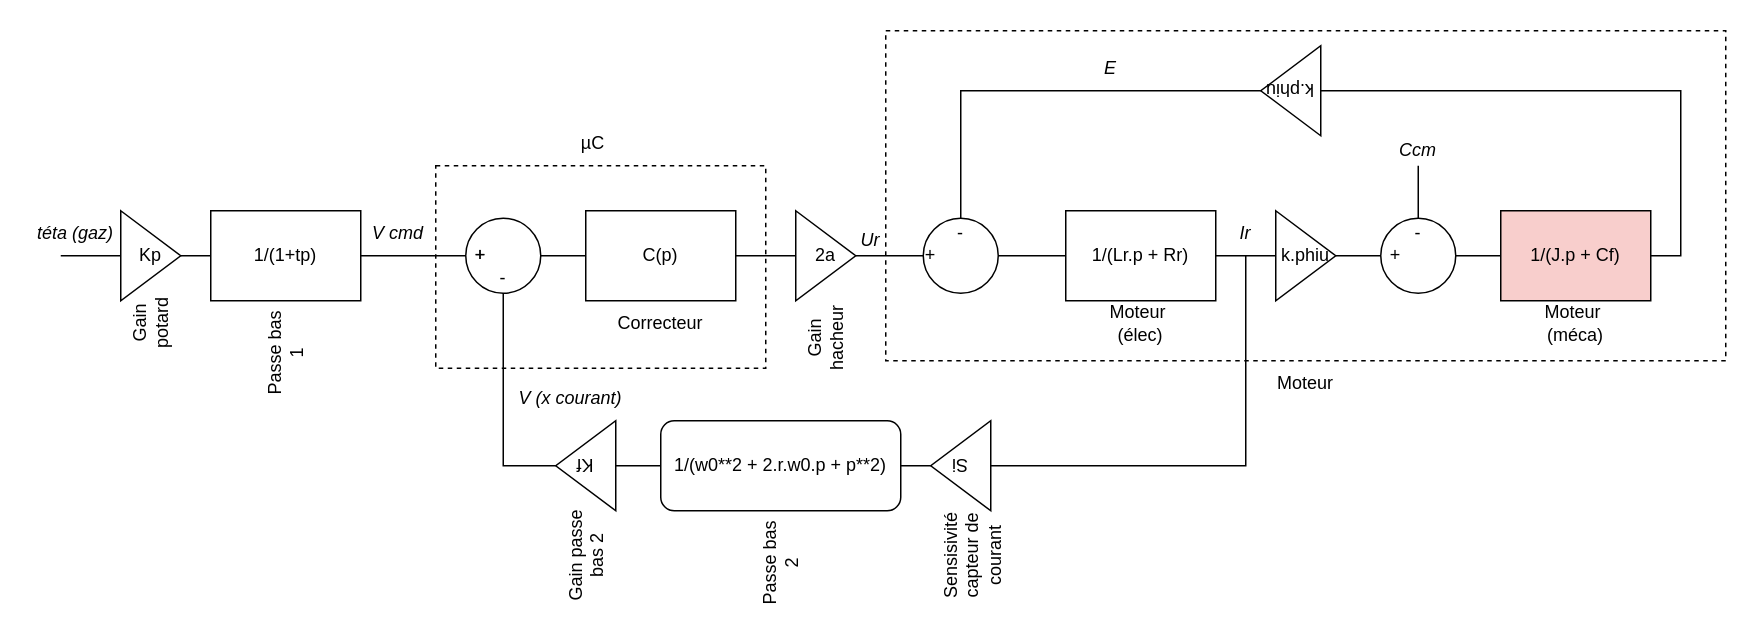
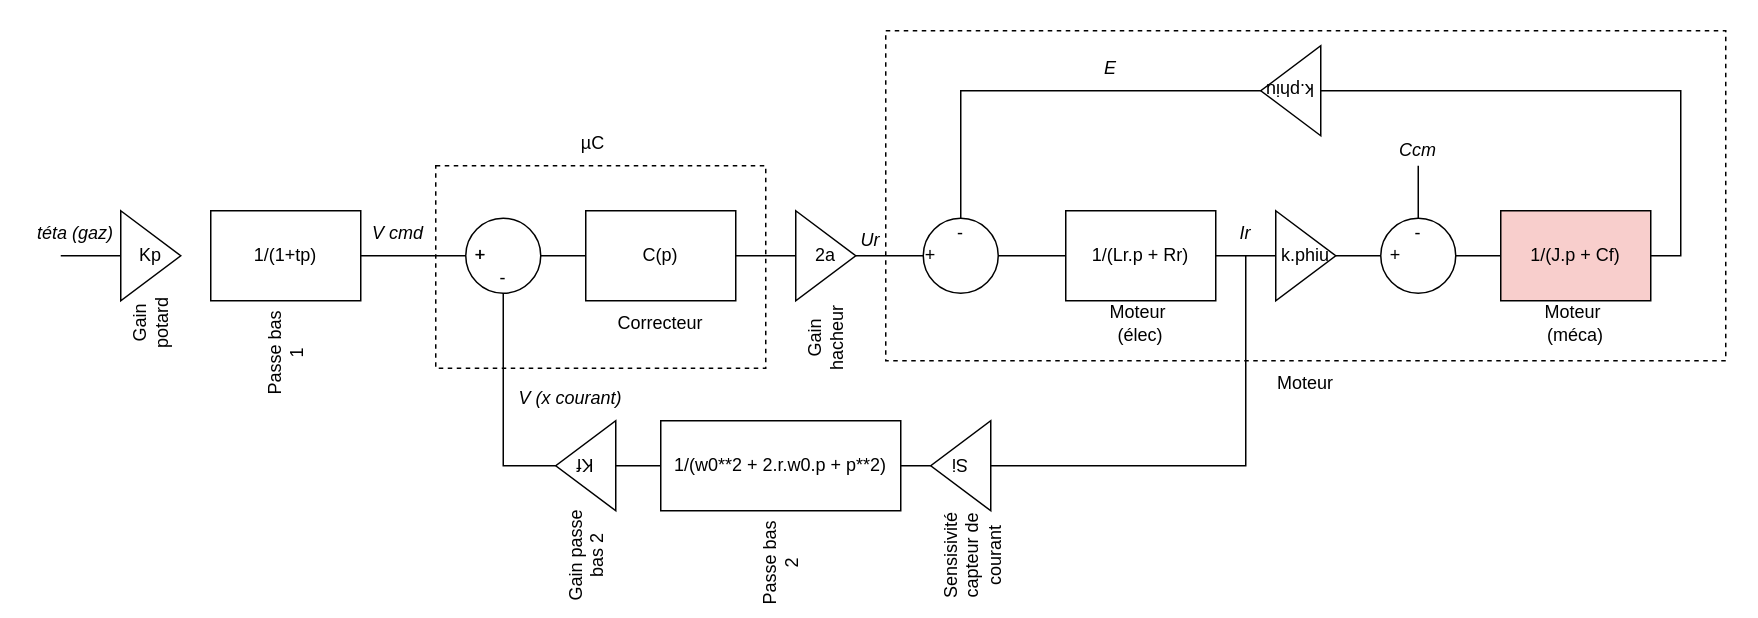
- <mxCell id="8" style="edgeStyle=orthogonalEdgeStyle;rounded=0;orthogonalLoop=1;jettySize=auto;html=1;entryX=0;entryY=0.5;entryDx=0;entryDy=0;endArrow=none;endFill=0;" edge="1" parent="1" source="10" target="5"><mxGeometry relative="1" as="geometry" /></mxCell>
- <mxCell id="22" value="1/(w0**2 + 2.r.w0.p + p**2)" style="whiteSpace=wrap;html=1;rounded=1;" vertex="1" parent="1"><mxGeometry x="440" y="280" width="160" height="60" as="geometry" /></mxCell>
+ <mxCell id="22" value="1/(w0**2 + 2.r.w0.p + p**2)" style="rounded=0;whiteSpace=wrap;html=1;" vertex="1" parent="1"><mxGeometry x="440" y="280" width="160" height="60" as="geometry" /></mxCell>
